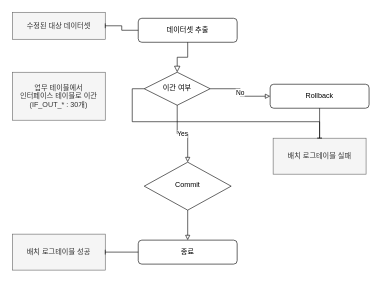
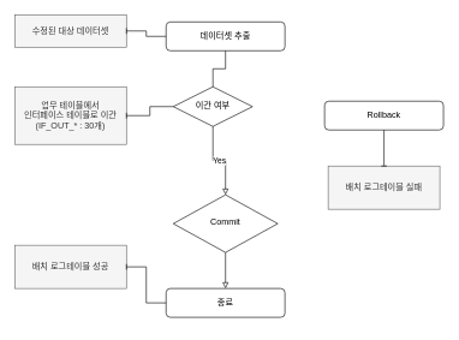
- <mxCell id="4" value="" style="rounded=0;html=1;jettySize=auto;orthogonalLoop=1;fontSize=11;endArrow=block;endFill=0;endSize=8;strokeWidth=1;shadow=0;labelBackgroundColor=none;edgeStyle=orthogonalEdgeStyle;" parent="1" source="2" target="3" edge="1"><mxGeometry relative="1" as="geometry" /></mxCell>
+ <mxCell id="4" value="" style="rounded=0;html=1;jettySize=auto;orthogonalLoop=1;fontSize=11;endArrow=none;endFill=0;endSize=8;strokeWidth=1;shadow=0;labelBackgroundColor=none;edgeStyle=orthogonalEdgeStyle;" parent="1" source="2" target="3" edge="1"><mxGeometry relative="1" as="geometry" /></mxCell>
- <mxCell id="6" value="No" style="edgeStyle=orthogonalEdgeStyle;rounded=0;orthogonalLoop=1;jettySize=auto;html=1;entryX=0;entryY=0.5;entryDx=0;entryDy=0;endArrow=block;endFill=0;" edge="1" parent="1" source="3" target="5"><mxGeometry relative="1" as="geometry" /></mxCell>
- <mxCell id="12" style="edgeStyle=orthogonalEdgeStyle;rounded=0;orthogonalLoop=1;jettySize=auto;html=1;exitX=0;exitY=0.5;exitDx=0;exitDy=0;endArrow=baseDash;endFill=0;" edge="1" parent="1" source="3" target="17"><mxGeometry relative="1" as="geometry" /></mxCell>
+ <mxCell id="12" style="edgeStyle=orthogonalEdgeStyle;rounded=0;orthogonalLoop=1;jettySize=auto;html=1;exitX=0;exitY=0.5;exitDx=0;exitDy=0;entryX=1;entryY=0.5;entryDx=0;entryDy=0;endArrow=baseDash;endFill=0;" edge="1" parent="1" source="3" target="11"><mxGeometry relative="1" as="geometry" /></mxCell>
- <mxCell id="15" value="배치 로그테이블 성공" style="rounded=0;whiteSpace=wrap;html=1;fillColor=#f5f5f5;fontColor=#333333;strokeColor=#666666;" vertex="1" parent="1"><mxGeometry x="20" y="390" width="155" height="60" as="geometry" /></mxCell>
+ <mxCell id="15" value="배치 로그테이블 성공" style="rounded=0;whiteSpace=wrap;html=1;fillColor=#f5f5f5;fontColor=#333333;strokeColor=#666666;" vertex="1" parent="1"><mxGeometry x="20" y="340" width="155" height="60" as="geometry" /></mxCell>
